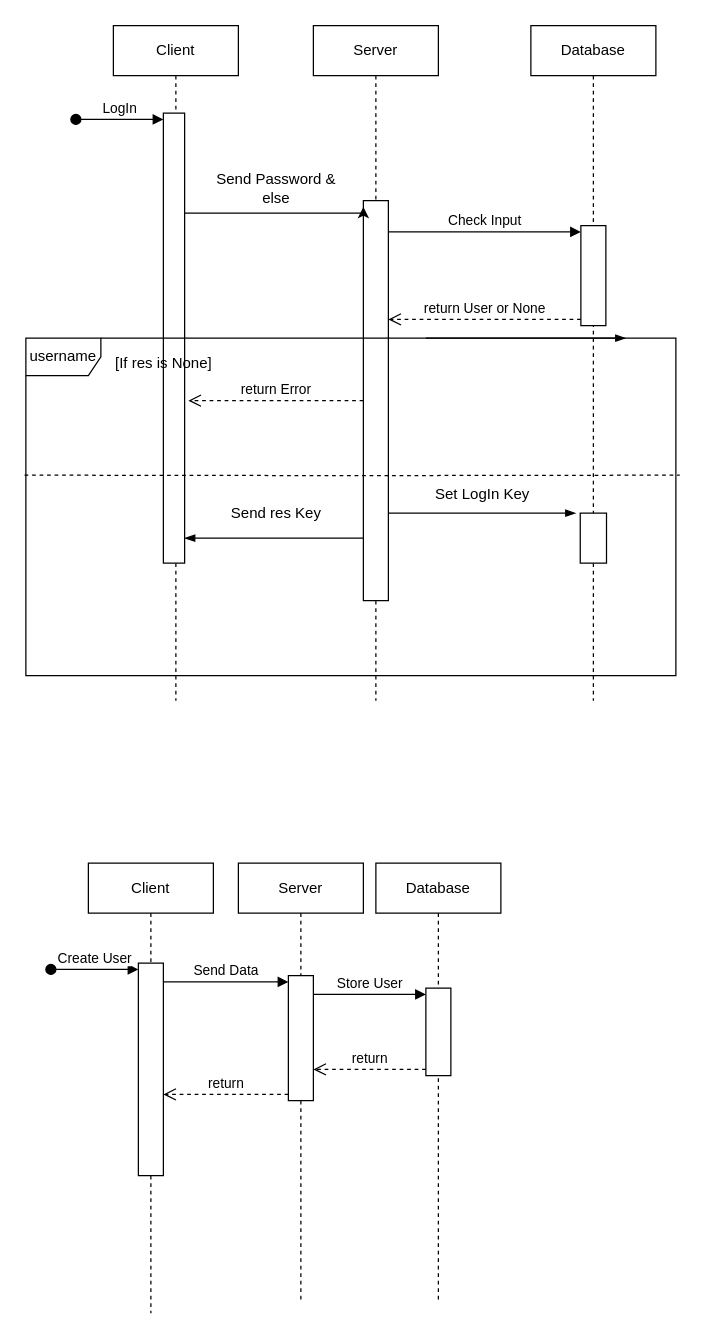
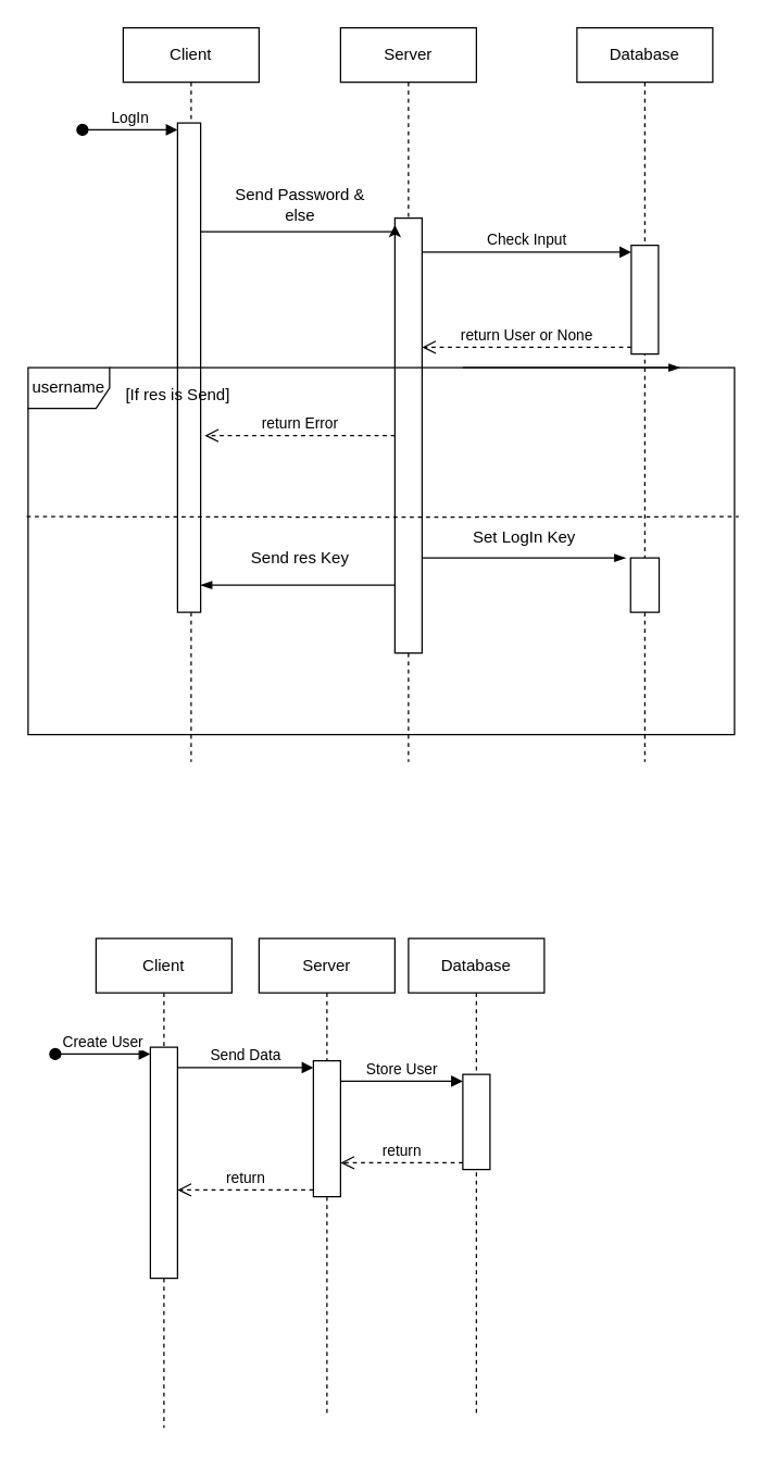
- <mxCell id="17" value="[If res is None]" style="text;html=1;align=center;verticalAlign=middle;resizable=0;points=[];autosize=1;strokeColor=none;fillColor=none;" vertex="1" parent="1"><mxGeometry x="80" y="275" width="100" height="30" as="geometry" /></mxCell>
+ <mxCell id="17" value="[If res is Send]" style="text;html=1;align=center;verticalAlign=middle;resizable=0;points=[];autosize=1;strokeColor=none;fillColor=none;" vertex="1" parent="1"><mxGeometry x="80" y="275" width="100" height="30" as="geometry" /></mxCell>
